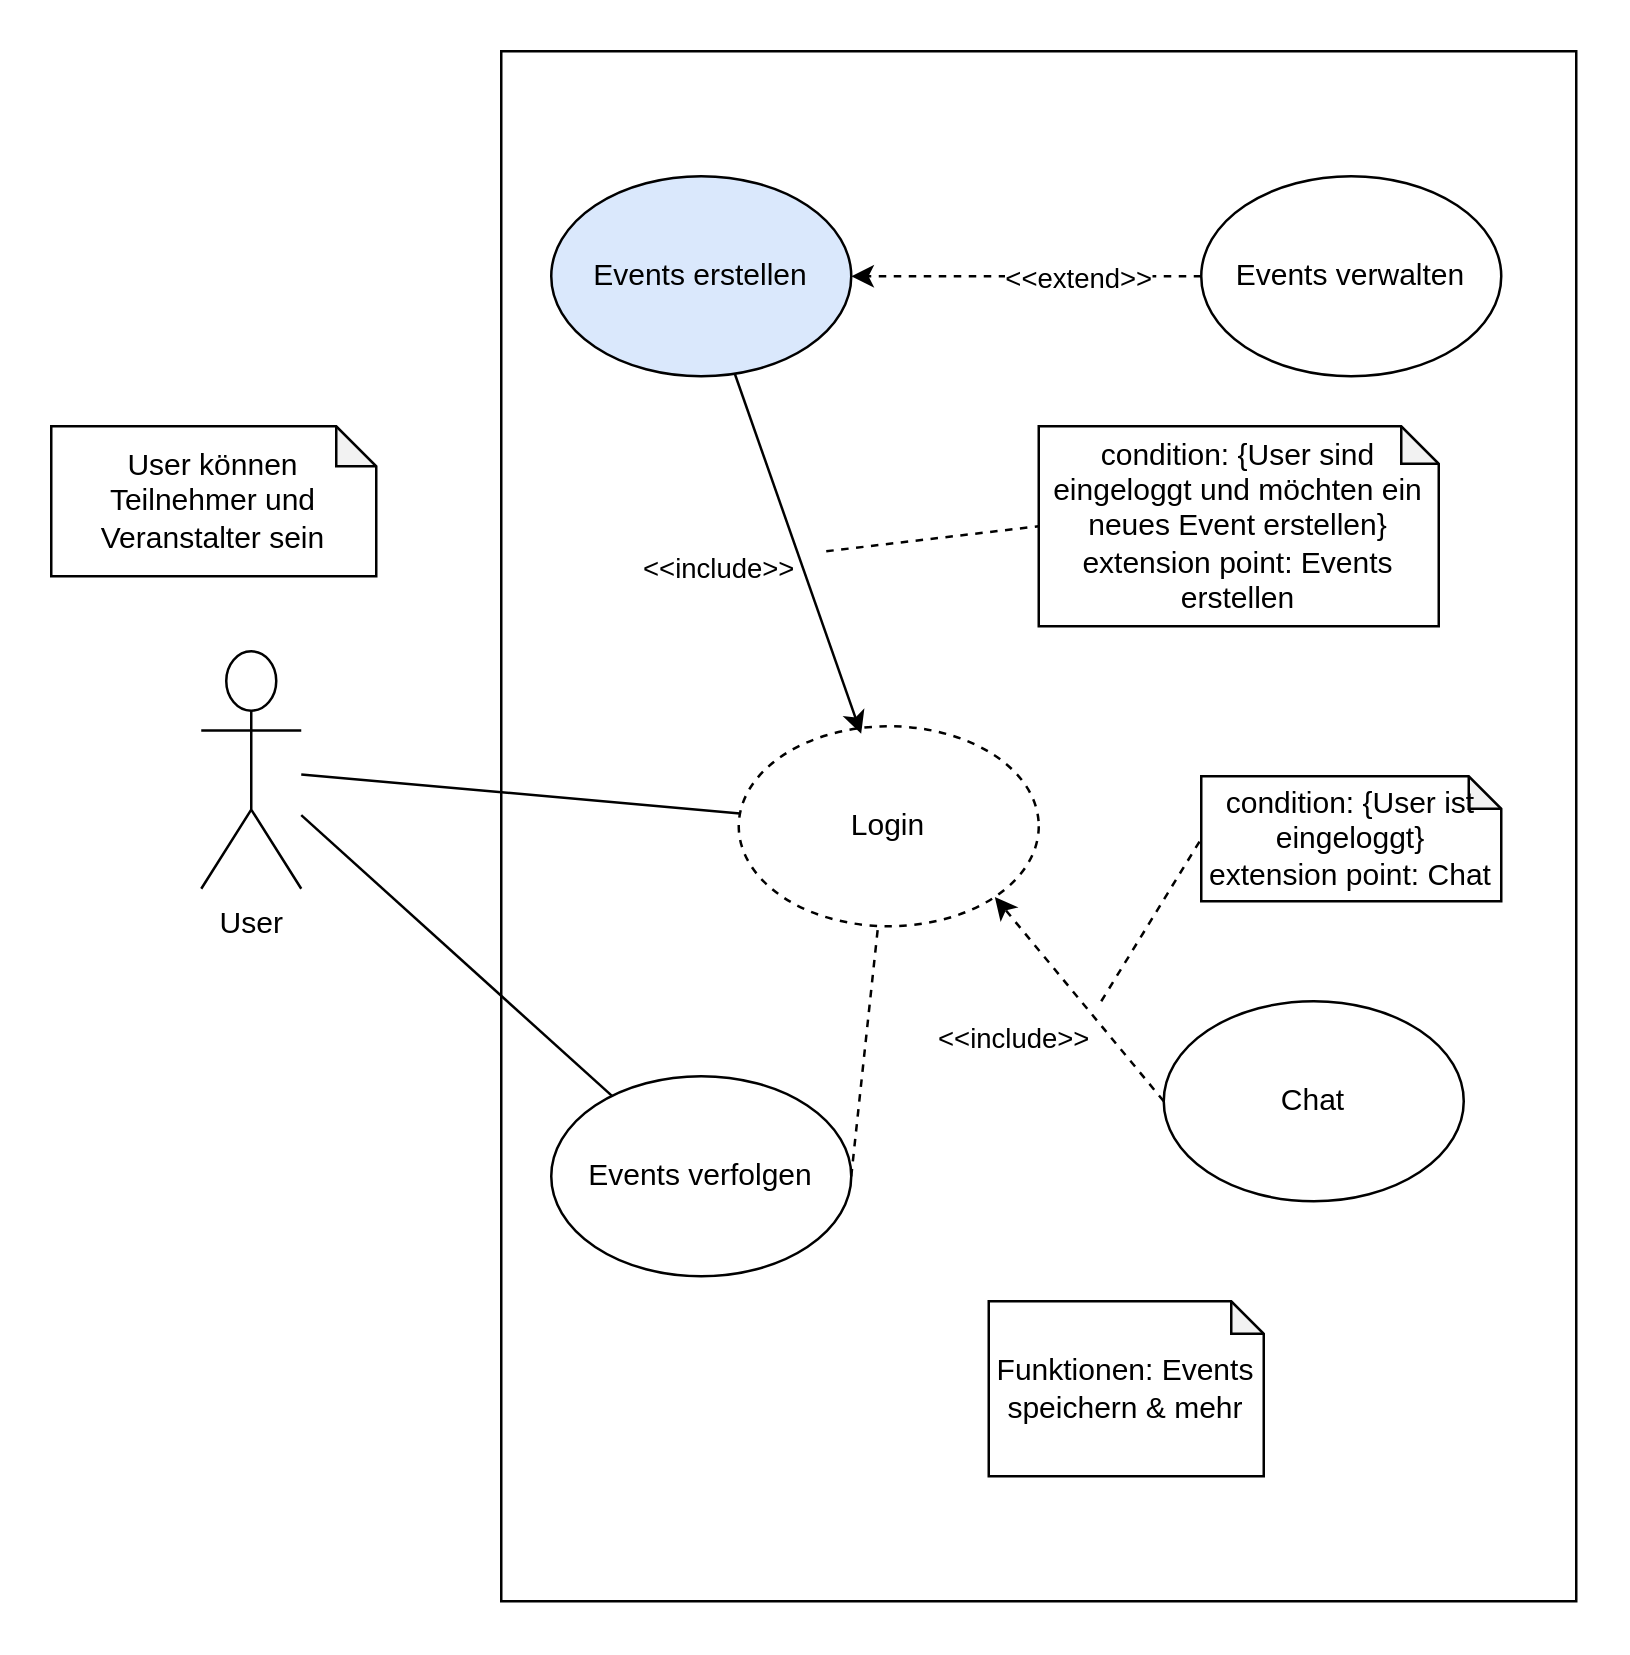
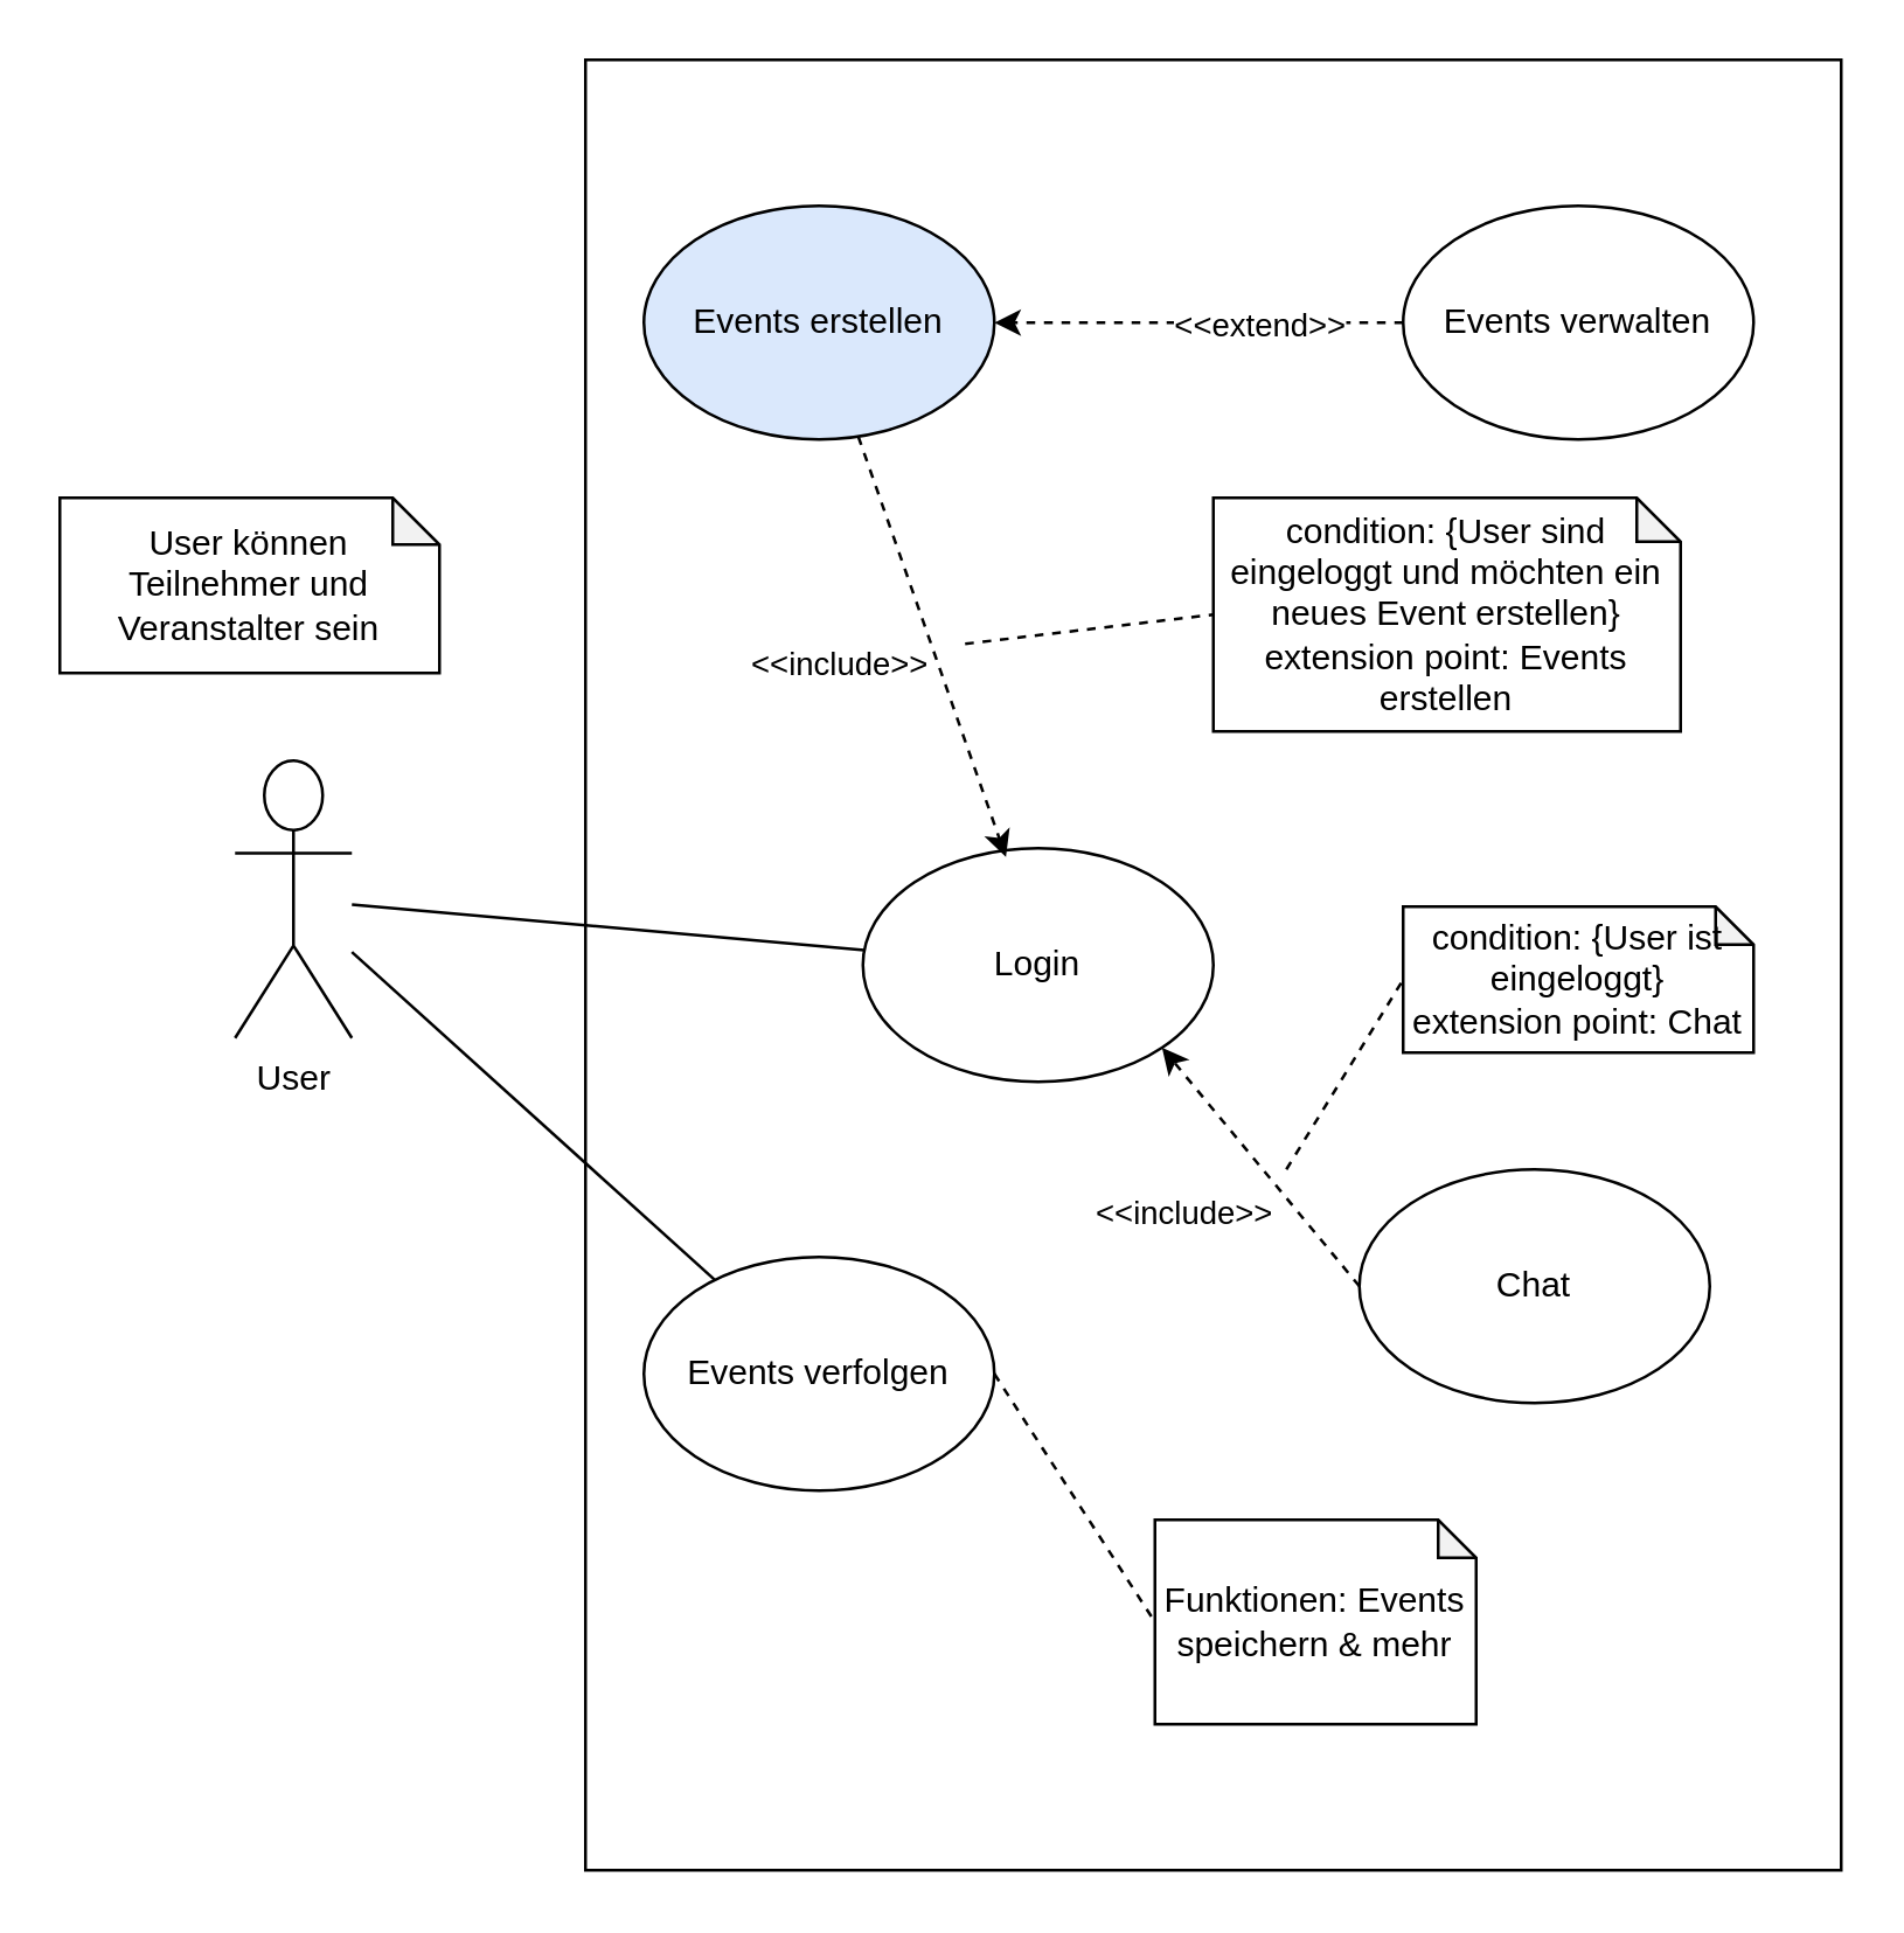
- <mxCell id="10" value="" style="endArrow=classic;html=1;rounded=0;entryX=0.408;entryY=0.038;entryDx=0;entryDy=0;entryPerimeter=0;dashed=0;" edge="1" parent="1" source="5" target="4"><mxGeometry width="50" height="50" relative="1" as="geometry"><mxPoint x="370" y="350" as="sourcePoint" /><mxPoint x="420" y="300" as="targetPoint" /></mxGeometry></mxCell>
+ <mxCell id="10" value="" style="endArrow=classic;html=1;rounded=0;entryX=0.408;entryY=0.038;entryDx=0;entryDy=0;entryPerimeter=0;dashed=1;" edge="1" parent="1" source="5" target="4"><mxGeometry width="50" height="50" relative="1" as="geometry"><mxPoint x="370" y="350" as="sourcePoint" /><mxPoint x="420" y="300" as="targetPoint" /></mxGeometry></mxCell>
- <mxCell id="4" value="Login" style="ellipse;whiteSpace=wrap;html=1;dashed=1;" parent="1" vertex="1"><mxGeometry x="295" y="290" width="120" height="80" as="geometry" /></mxCell>
+ <mxCell id="4" value="Login" style="ellipse;whiteSpace=wrap;html=1;" parent="1" vertex="1"><mxGeometry x="295" y="290" width="120" height="80" as="geometry" /></mxCell>
- <mxCell id="17" value="" style="endArrow=none;dashed=1;html=1;rounded=0;exitX=1;exitY=0.5;exitDx=0;exitDy=0;" edge="1" parent="1" source="6" target="4"><mxGeometry width="50" height="50" relative="1" as="geometry"><mxPoint x="380" y="410" as="sourcePoint" /><mxPoint x="430" y="360" as="targetPoint" /></mxGeometry></mxCell>
+ <mxCell id="17" value="" style="endArrow=none;dashed=1;html=1;rounded=0;entryX=0;entryY=0.5;entryDx=0;entryDy=0;entryPerimeter=0;exitX=1;exitY=0.5;exitDx=0;exitDy=0;" edge="1" parent="1" source="6" target="14"><mxGeometry width="50" height="50" relative="1" as="geometry"><mxPoint x="380" y="410" as="sourcePoint" /><mxPoint x="430" y="360" as="targetPoint" /></mxGeometry></mxCell>
